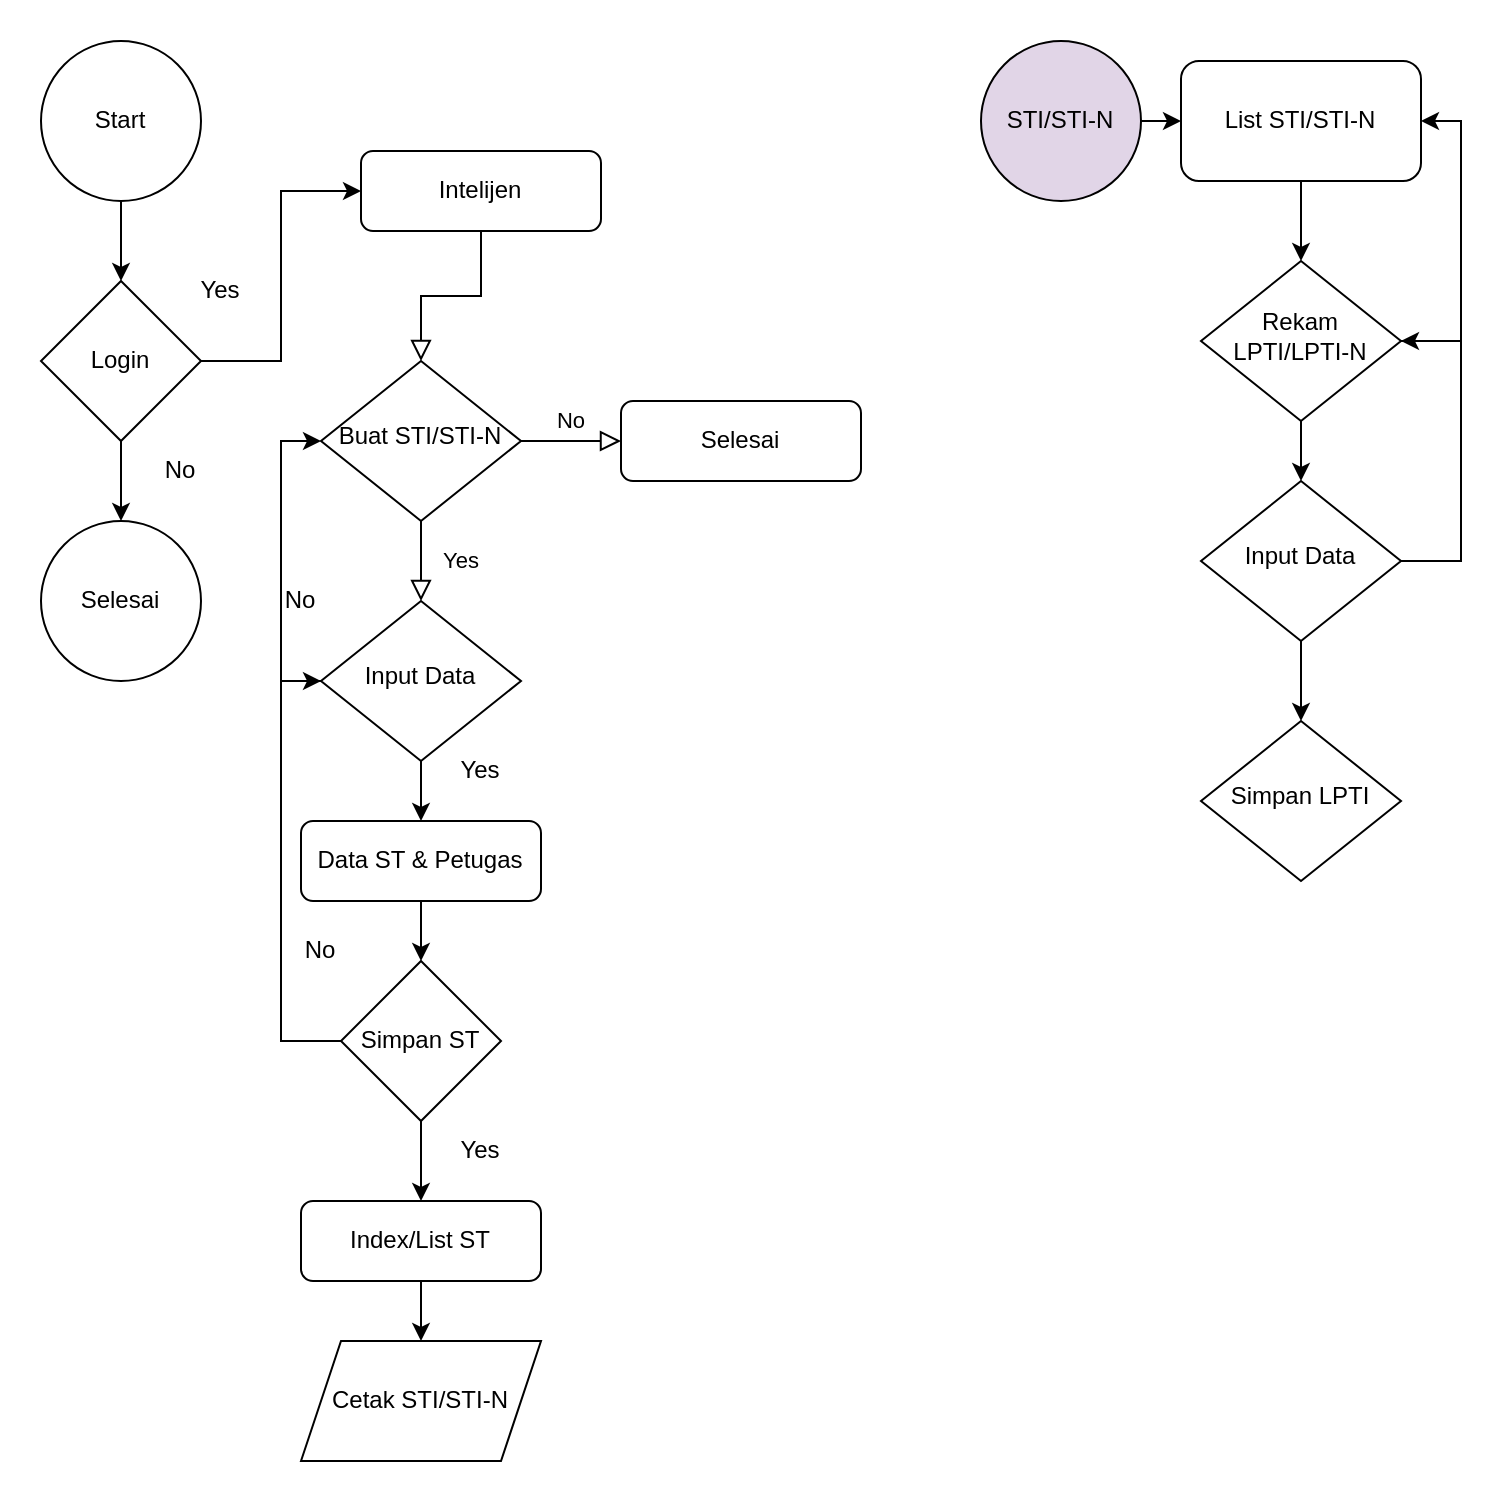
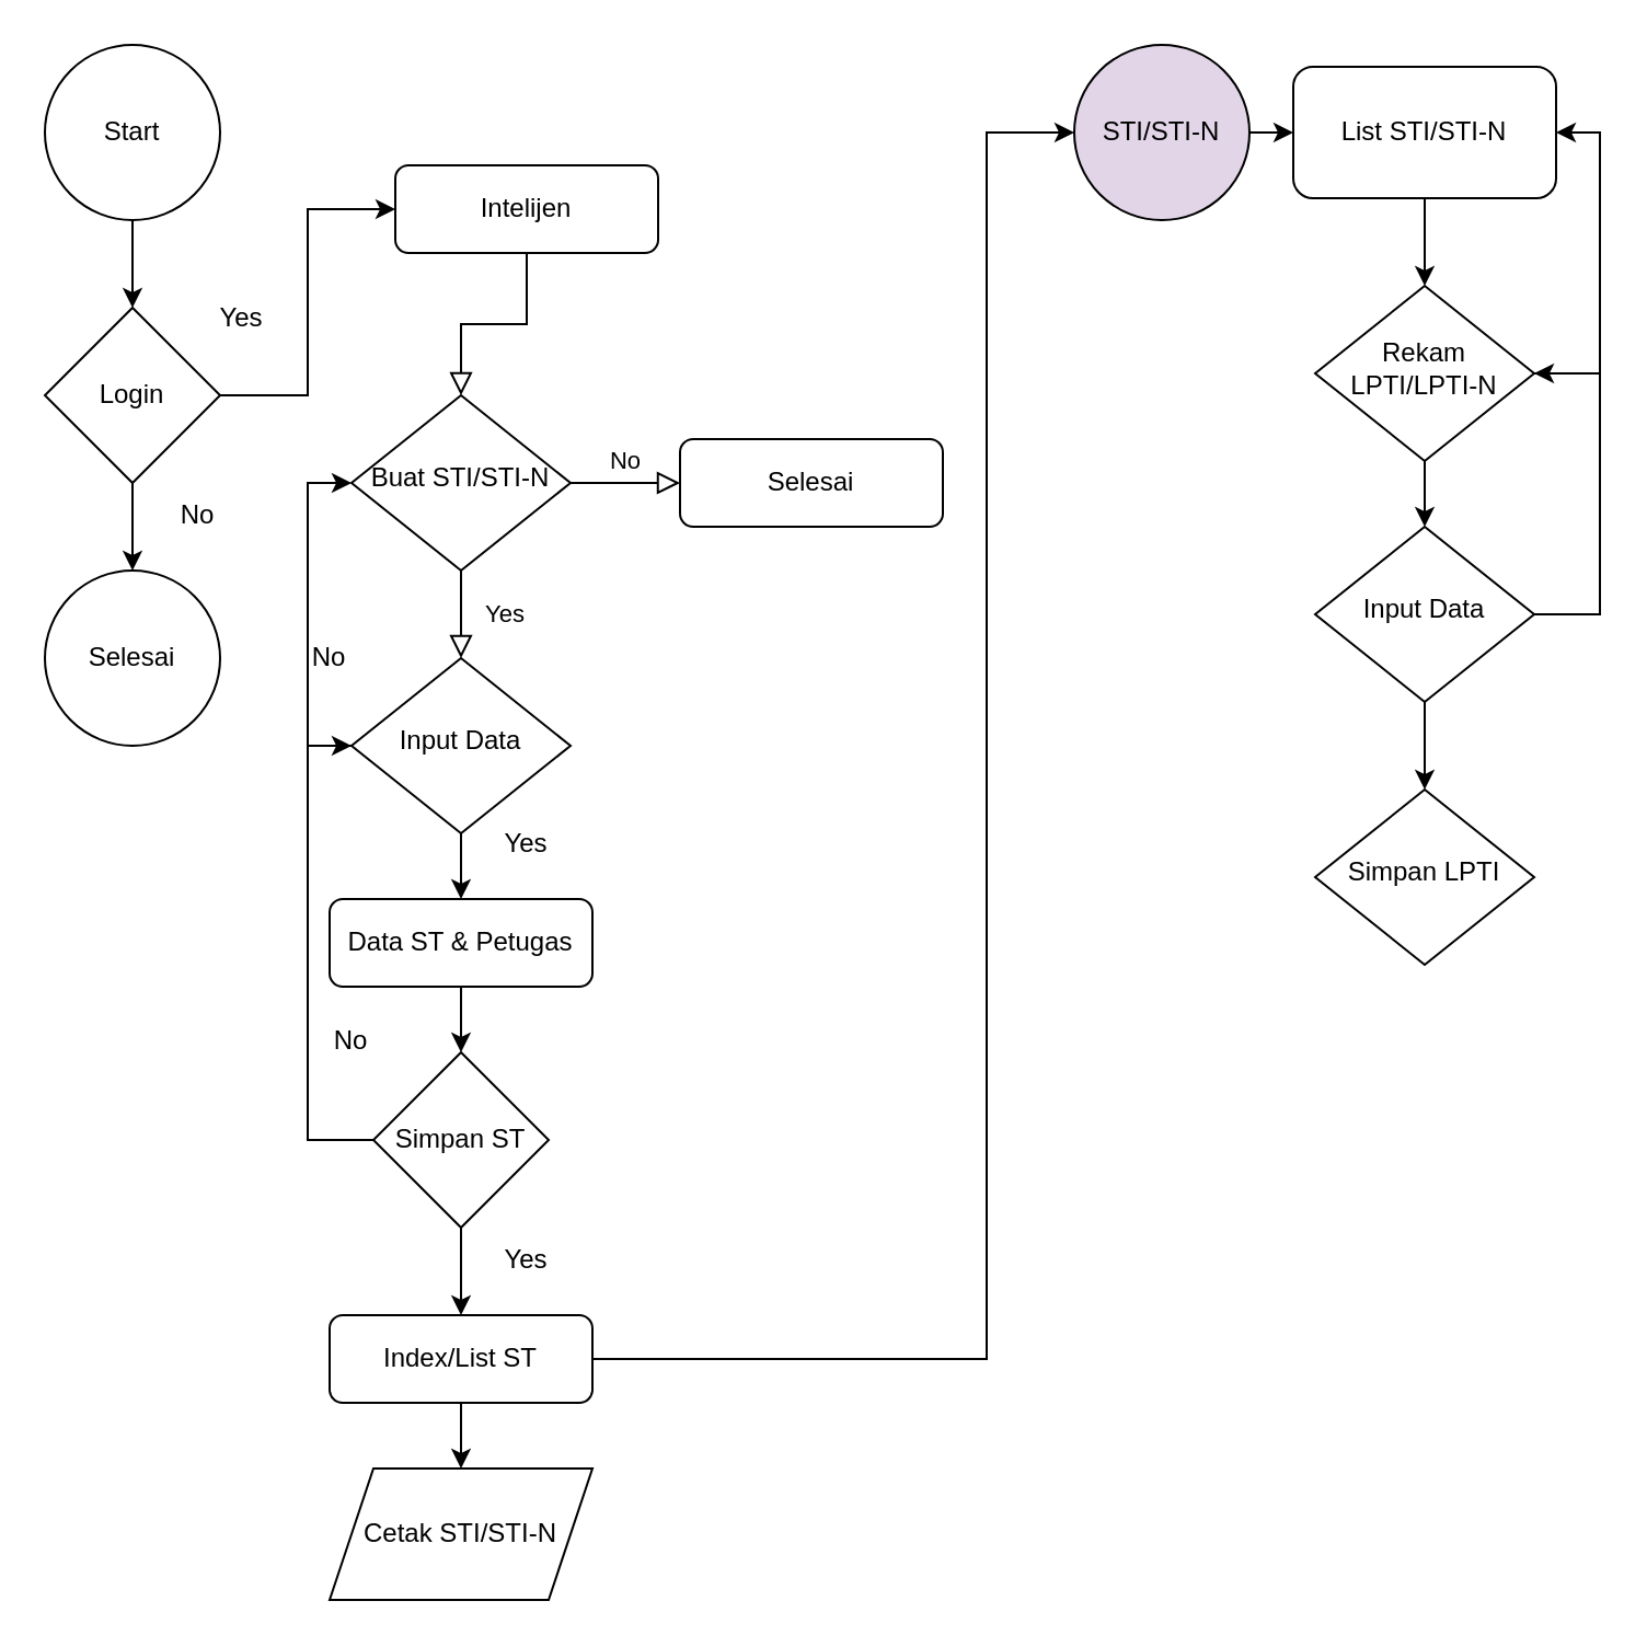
+ <mxCell id="28" style="edgeStyle=orthogonalEdgeStyle;rounded=0;orthogonalLoop=1;jettySize=auto;html=1;entryX=0;entryY=0.5;entryDx=0;entryDy=0;" edge="1" parent="1" source="30" target="32"><mxGeometry relative="1" as="geometry"><mxPoint x="470" y="43.6" as="targetPoint" /><Array as="points"><mxPoint x="450" y="620" /><mxPoint x="450" y="60" /></Array></mxGeometry></mxCell>
